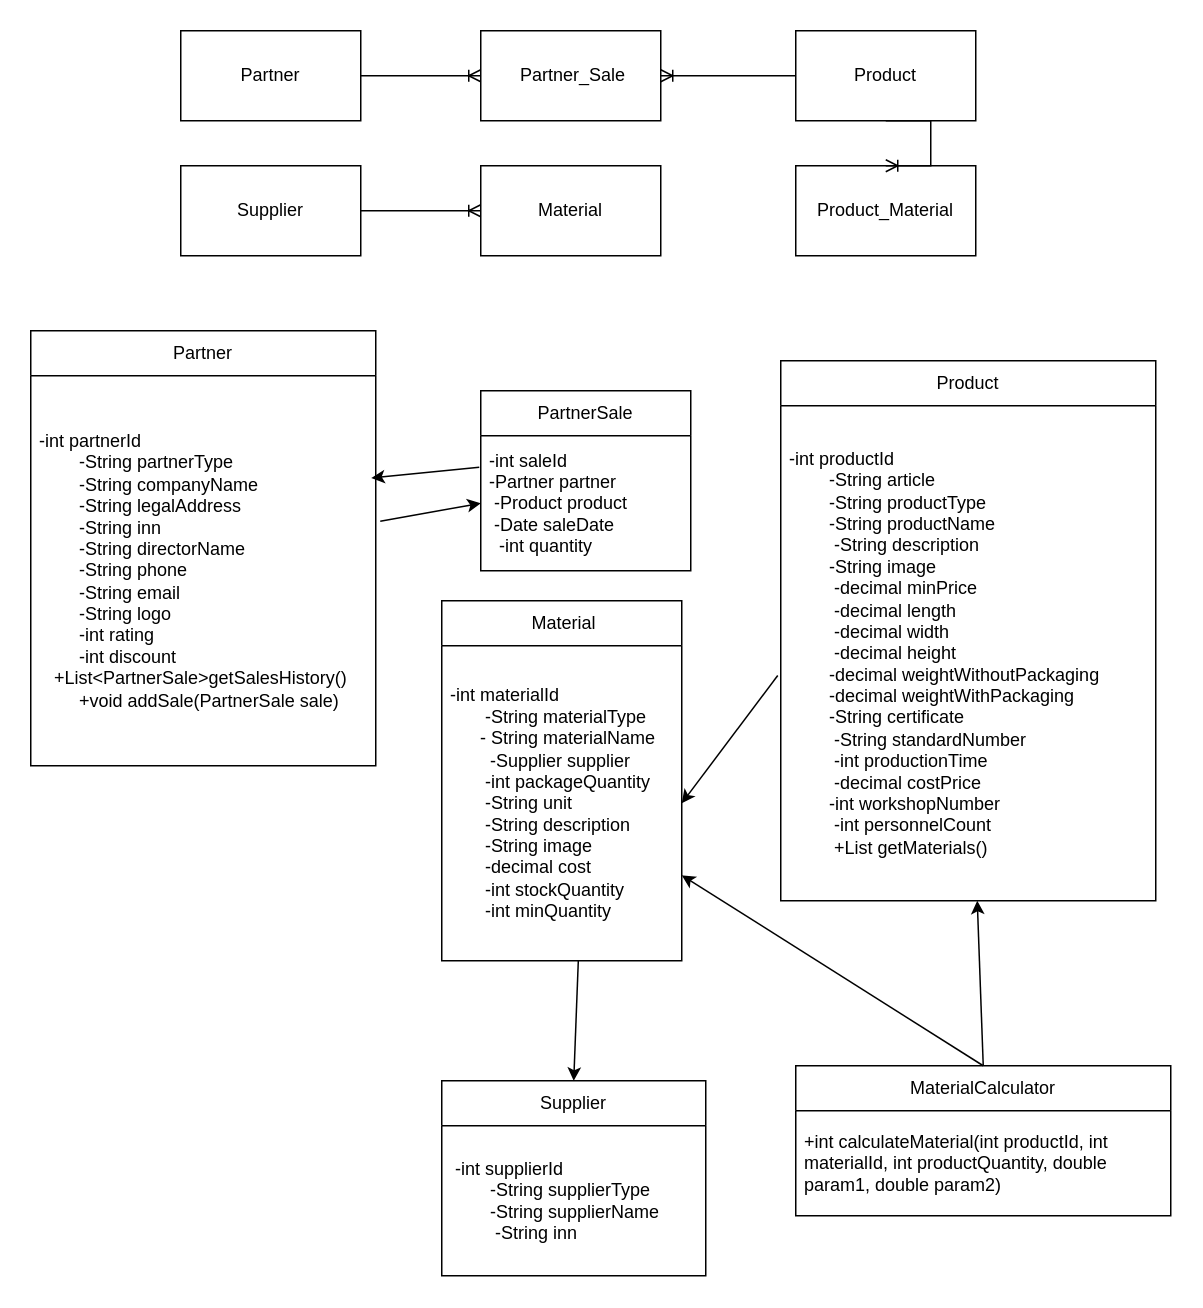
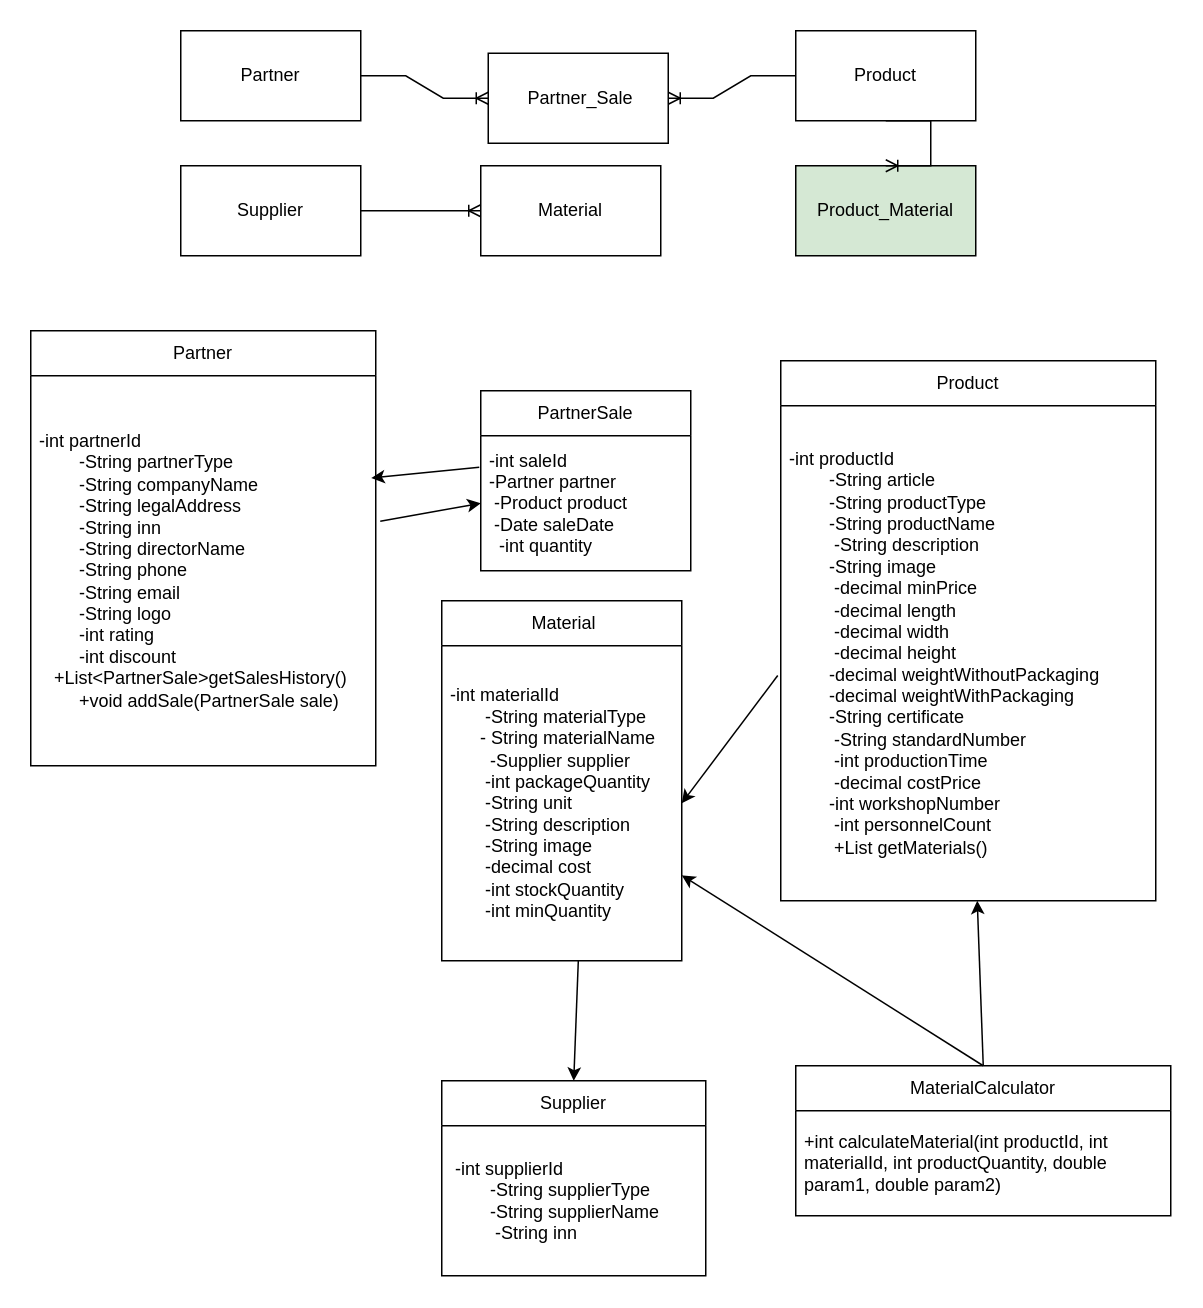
- <mxCell id="3" value="&amp;nbsp;Partner_Sale" style="rounded=0;whiteSpace=wrap;html=1;" vertex="1" parent="1"><mxGeometry x="320" y="20" width="120" height="60" as="geometry" /></mxCell>
+ <mxCell id="3" value="&amp;nbsp;Partner_Sale" style="rounded=0;whiteSpace=wrap;html=1;" vertex="1" parent="1"><mxGeometry x="325" y="35" width="120" height="60" as="geometry" /></mxCell>
- <mxCell id="5" value="Product_Material" style="rounded=0;whiteSpace=wrap;html=1;" vertex="1" parent="1"><mxGeometry x="530" y="110" width="120" height="60" as="geometry" /></mxCell>
+ <mxCell id="5" value="Product_Material" style="rounded=0;whiteSpace=wrap;html=1;fillColor=#d5e8d4;" vertex="1" parent="1"><mxGeometry x="530" y="110" width="120" height="60" as="geometry" /></mxCell>
